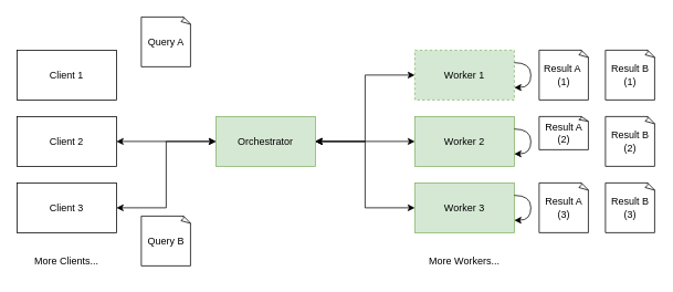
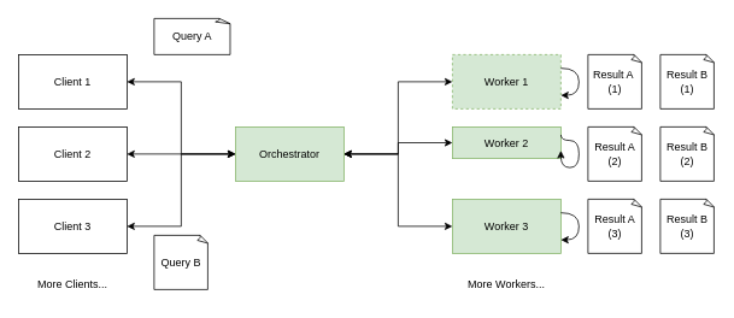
- <mxCell id="27" value="Query A" style="whiteSpace=wrap;html=1;shape=mxgraph.basic.document" vertex="1" parent="1"><mxGeometry x="170" y="20" width="60" height="60" as="geometry" /></mxCell>
+ <mxCell id="27" value="Query A" style="whiteSpace=wrap;html=1;shape=mxgraph.basic.document" vertex="1" parent="1"><mxGeometry x="170" y="20" width="85" height="40" as="geometry" /></mxCell>
+ <mxCell id="2" style="edgeStyle=orthogonalEdgeStyle;rounded=0;orthogonalLoop=1;jettySize=auto;html=1;exitX=1;exitY=0.5;exitDx=0;exitDy=0;entryX=0;entryY=0.5;entryDx=0;entryDy=0;startArrow=classic;startFill=1;" edge="1" parent="1" source="3" target="11"><mxGeometry relative="1" as="geometry" /></mxCell>
- <mxCell id="23" value="Result A&lt;br&gt;(2)" style="whiteSpace=wrap;html=1;shape=mxgraph.basic.document" vertex="1" parent="1"><mxGeometry x="650" y="140" width="60" height="40" as="geometry" /></mxCell>
+ <mxCell id="23" value="Result A&lt;br&gt;(2)" style="whiteSpace=wrap;html=1;shape=mxgraph.basic.document" vertex="1" parent="1"><mxGeometry x="650" y="140" width="60" height="60" as="geometry" /></mxCell>
- <mxCell id="14" value="Worker 2" style="rounded=0;whiteSpace=wrap;html=1;fillColor=#d5e8d4;strokeColor=#82b366;" vertex="1" parent="1"><mxGeometry x="500" y="140" width="120" height="60" as="geometry" /></mxCell>
+ <mxCell id="14" value="Worker 2" style="rounded=0;whiteSpace=wrap;html=1;fillColor=#d5e8d4;strokeColor=#82b366;" vertex="1" parent="1"><mxGeometry x="500" y="140" width="120" height="35" as="geometry" /></mxCell>
